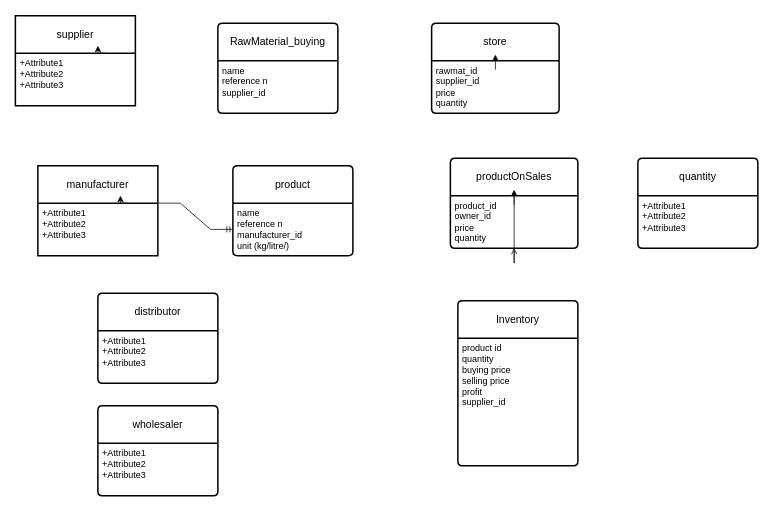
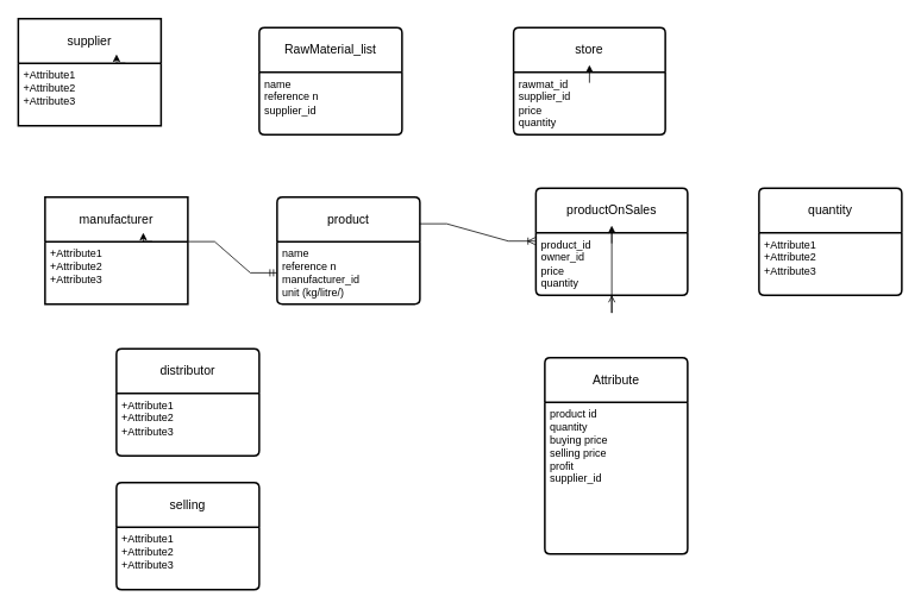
- <mxCell id="19" value="RawMaterial_buying" style="swimlane;childLayout=stackLayout;horizontal=1;startSize=50;horizontalStack=0;rounded=1;fontSize=14;fontStyle=0;strokeWidth=2;resizeParent=0;resizeLast=1;shadow=0;dashed=0;align=center;arcSize=4;whiteSpace=wrap;html=1;" parent="1" vertex="1"><mxGeometry x="290" y="30" width="160" height="120" as="geometry" /></mxCell>
+ <mxCell id="19" value="RawMaterial_list" style="swimlane;childLayout=stackLayout;horizontal=1;startSize=50;horizontalStack=0;rounded=1;fontSize=14;fontStyle=0;strokeWidth=2;resizeParent=0;resizeLast=1;shadow=0;dashed=0;align=center;arcSize=4;whiteSpace=wrap;html=1;" parent="1" vertex="1"><mxGeometry x="290" y="30" width="160" height="120" as="geometry" /></mxCell>
+ <mxCell id="11" value="" style="edgeStyle=entityRelationEdgeStyle;fontSize=12;html=1;endArrow=ERoneToMany;rounded=0;exitX=1;exitY=0.25;exitDx=0;exitDy=0;entryX=-0.005;entryY=0.135;entryDx=0;entryDy=0;entryPerimeter=0;" parent="1" source="6" target="9" edge="1"><mxGeometry width="100" height="100" relative="1" as="geometry"><mxPoint x="480" y="240.75" as="sourcePoint" /><mxPoint x="580" y="242" as="targetPoint" /></mxGeometry></mxCell>
- <mxCell id="15" value="Inventory" style="swimlane;childLayout=stackLayout;horizontal=1;startSize=50;horizontalStack=0;rounded=1;fontSize=14;fontStyle=0;strokeWidth=2;resizeParent=0;resizeLast=1;shadow=0;dashed=0;align=center;arcSize=4;whiteSpace=wrap;html=1;" parent="1" vertex="1"><mxGeometry x="610" y="400" width="160" height="220" as="geometry" /></mxCell>
+ <mxCell id="15" value="Attribute" style="swimlane;childLayout=stackLayout;horizontal=1;startSize=50;horizontalStack=0;rounded=1;fontSize=14;fontStyle=0;strokeWidth=2;resizeParent=0;resizeLast=1;shadow=0;dashed=0;align=center;arcSize=4;whiteSpace=wrap;html=1;" parent="1" vertex="1"><mxGeometry x="610" y="400" width="160" height="220" as="geometry" /></mxCell>
- <mxCell id="17" value="wholesaler" style="swimlane;childLayout=stackLayout;horizontal=1;startSize=50;horizontalStack=0;rounded=1;fontSize=14;fontStyle=0;strokeWidth=2;resizeParent=0;resizeLast=1;shadow=0;dashed=0;align=center;arcSize=4;whiteSpace=wrap;html=1;" parent="1" vertex="1"><mxGeometry x="130" y="540" width="160" height="120" as="geometry" /></mxCell>
+ <mxCell id="17" value="selling" style="swimlane;childLayout=stackLayout;horizontal=1;startSize=50;horizontalStack=0;rounded=1;fontSize=14;fontStyle=0;strokeWidth=2;resizeParent=0;resizeLast=1;shadow=0;dashed=0;align=center;arcSize=4;whiteSpace=wrap;html=1;" parent="1" vertex="1"><mxGeometry x="130" y="540" width="160" height="120" as="geometry" /></mxCell>
